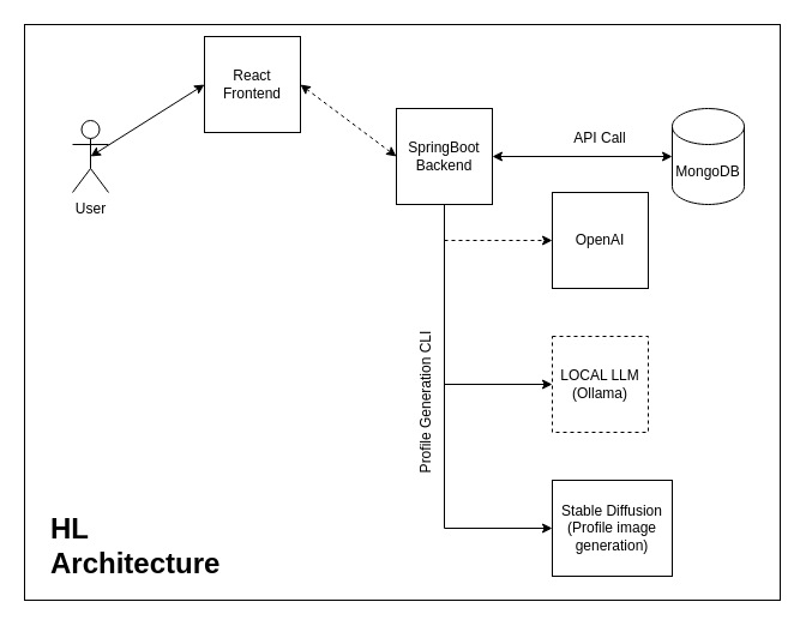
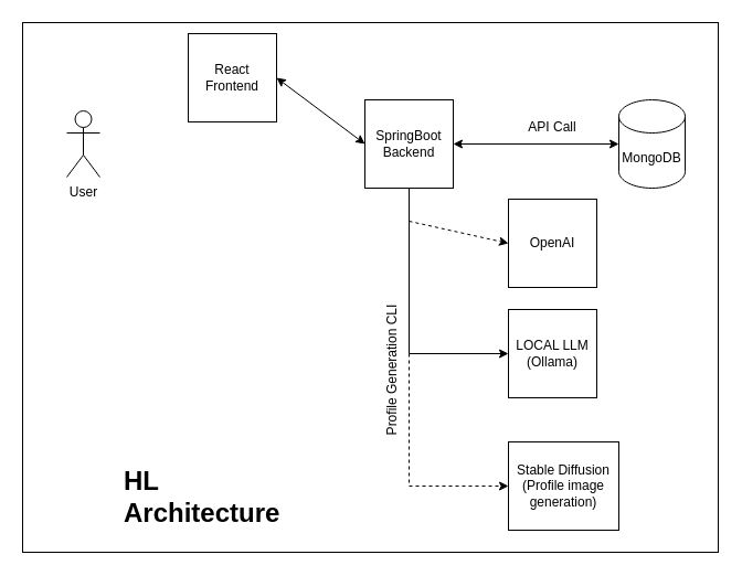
- <mxCell id="15" value="" style="endArrow=classic;startArrow=classic;html=1;rounded=0;exitX=0.5;exitY=0.5;exitDx=0;exitDy=0;exitPerimeter=0;entryX=0;entryY=0.5;entryDx=0;entryDy=0;" edge="1" parent="1" source="8" target="3"><mxGeometry width="50" height="50" relative="1" as="geometry"><mxPoint x="370" y="360" as="sourcePoint" /><mxPoint x="420" y="310" as="targetPoint" /></mxGeometry></mxCell>
- <mxCell id="5" value="" style="endArrow=classic;startArrow=classic;html=1;rounded=0;exitX=1;exitY=0.5;exitDx=0;exitDy=0;entryX=0;entryY=0.5;entryDx=0;entryDy=0;dashed=1;" edge="1" parent="1" source="3" target="4"><mxGeometry width="50" height="50" relative="1" as="geometry"><mxPoint x="530" y="390" as="sourcePoint" /><mxPoint x="580" y="340" as="targetPoint" /></mxGeometry></mxCell>
+ <mxCell id="5" value="" style="endArrow=classic;startArrow=classic;html=1;rounded=0;exitX=1;exitY=0.5;exitDx=0;exitDy=0;entryX=0;entryY=0.5;entryDx=0;entryDy=0;" edge="1" parent="1" source="3" target="4"><mxGeometry width="50" height="50" relative="1" as="geometry"><mxPoint x="530" y="390" as="sourcePoint" /><mxPoint x="580" y="340" as="targetPoint" /></mxGeometry></mxCell>
- <mxCell id="9" value="OpenAI" style="whiteSpace=wrap;html=1;aspect=fixed;" vertex="1" parent="1"><mxGeometry x="460" y="160" width="80" height="80" as="geometry" /></mxCell>
+ <mxCell id="9" value="OpenAI" style="whiteSpace=wrap;html=1;aspect=fixed;" vertex="1" parent="1"><mxGeometry x="460" y="180" width="80" height="80" as="geometry" /></mxCell>
- <mxCell id="10" value="LOCAL LLM (Oll&lt;span style=&quot;background-color: initial;&quot;&gt;ama)&lt;/span&gt;" style="whiteSpace=wrap;html=1;aspect=fixed;dashed=1;" vertex="1" parent="1"><mxGeometry x="460" y="280" width="80" height="80" as="geometry" /></mxCell>
+ <mxCell id="10" value="LOCAL LLM (Oll&lt;span style=&quot;background-color: initial;&quot;&gt;ama)&lt;/span&gt;" style="whiteSpace=wrap;html=1;aspect=fixed;" vertex="1" parent="1"><mxGeometry x="460" y="280" width="80" height="80" as="geometry" /></mxCell>
- <mxCell id="14" value="" style="endArrow=classic;html=1;rounded=0;exitX=0.5;exitY=1;exitDx=0;exitDy=0;entryX=0;entryY=0.5;entryDx=0;entryDy=0;" edge="1" parent="1" source="4" target="13"><mxGeometry width="50" height="50" relative="1" as="geometry"><mxPoint x="370" y="360" as="sourcePoint" /><mxPoint x="420" y="310" as="targetPoint" /><Array as="points"><mxPoint x="370" y="440" /></Array></mxGeometry></mxCell>
+ <mxCell id="14" value="" style="endArrow=classic;html=1;rounded=0;exitX=0.5;exitY=1;exitDx=0;exitDy=0;entryX=0;entryY=0.5;entryDx=0;entryDy=0;dashed=1;" edge="1" parent="1" source="4" target="13"><mxGeometry width="50" height="50" relative="1" as="geometry"><mxPoint x="370" y="360" as="sourcePoint" /><mxPoint x="420" y="310" as="targetPoint" /><Array as="points"><mxPoint x="370" y="440" /></Array></mxGeometry></mxCell>
- <mxCell id="19" value="&lt;h1 style=&quot;margin-top: 0px;&quot;&gt;HL Architecture&lt;/h1&gt;" style="text;html=1;whiteSpace=wrap;overflow=hidden;rounded=0;" vertex="1" parent="1"><mxGeometry x="40" y="420" width="180" height="60" as="geometry" /></mxCell>
+ <mxCell id="19" value="&lt;h1 style=&quot;margin-top: 0px;&quot;&gt;HL Architecture&lt;/h1&gt;" style="text;html=1;whiteSpace=wrap;overflow=hidden;rounded=0;" vertex="1" parent="1"><mxGeometry x="110" y="415" width="180" height="60" as="geometry" /></mxCell>
